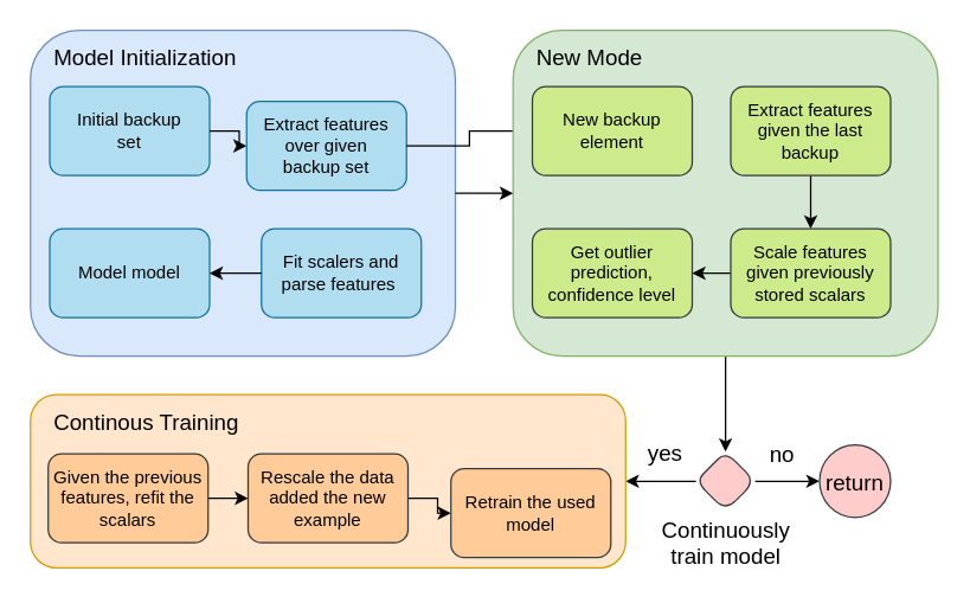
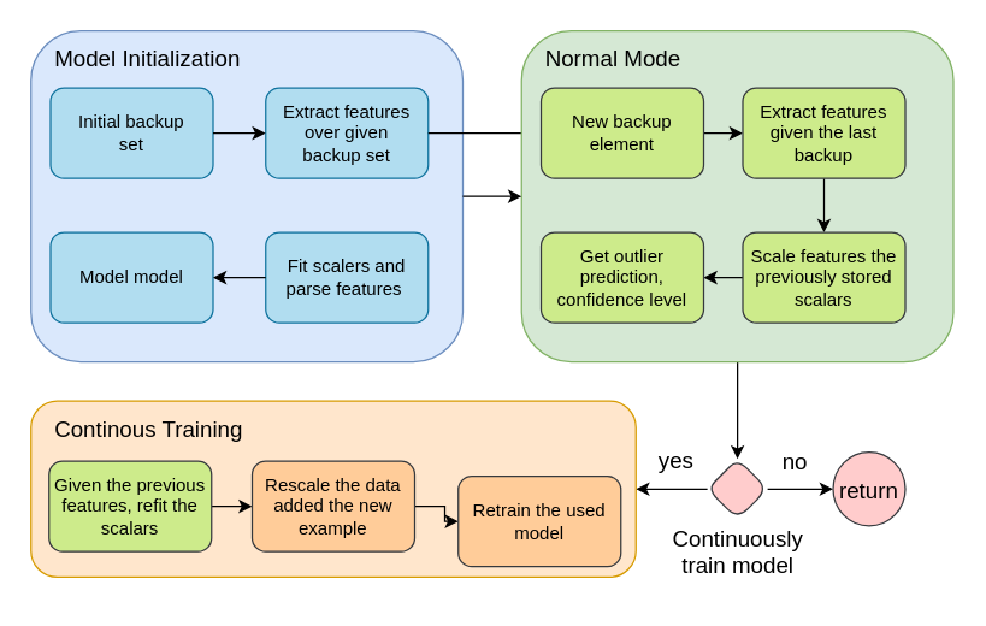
- <mxCell id="12" value="New Mode" style="rounded=1;whiteSpace=wrap;html=1;fillColor=#d5e8d4;strokeColor=#82b366;fontSize=15;align=left;verticalAlign=top;spacing=5;spacingLeft=11;" parent="1" vertex="1"><mxGeometry x="346" y="20" width="287" height="220" as="geometry" /></mxCell>
+ <mxCell id="12" value="Normal Mode" style="rounded=1;whiteSpace=wrap;html=1;fillColor=#d5e8d4;strokeColor=#82b366;fontSize=15;align=left;verticalAlign=top;spacing=5;spacingLeft=11;" parent="1" vertex="1"><mxGeometry x="346" y="20" width="287" height="220" as="geometry" /></mxCell>
+ <mxCell id="14" value="" style="edgeStyle=orthogonalEdgeStyle;rounded=0;orthogonalLoop=1;jettySize=auto;html=1;fontSize=15;" parent="1" source="15" target="17" edge="1"><mxGeometry relative="1" as="geometry" /></mxCell>
- <mxCell id="5" value="Extract features over given &lt;br&gt;backup set" style="rounded=1;whiteSpace=wrap;html=1;fillColor=#b1ddf0;strokeColor=#10739e;fontSize=12;" parent="2" vertex="1"><mxGeometry x="146" y="48" width="108" height="60" as="geometry" /></mxCell>
+ <mxCell id="5" value="Extract features over given &lt;br&gt;backup set" style="rounded=1;whiteSpace=wrap;html=1;fillColor=#b1ddf0;strokeColor=#10739e;fontSize=12;" parent="2" vertex="1"><mxGeometry x="156" y="38" width="108" height="60" as="geometry" /></mxCell>
- <mxCell id="19" value="Scale features given previously stored scalars" style="rounded=1;whiteSpace=wrap;html=1;fillColor=#cdeb8b;strokeColor=#36393d;fontSize=12;" parent="1" vertex="1"><mxGeometry x="493" y="154" width="108" height="60" as="geometry" /></mxCell>
+ <mxCell id="19" value="Scale features the previously stored scalars" style="rounded=1;whiteSpace=wrap;html=1;fillColor=#cdeb8b;strokeColor=#36393d;fontSize=12;" parent="1" vertex="1"><mxGeometry x="493" y="154" width="108" height="60" as="geometry" /></mxCell>
- <mxCell id="28" value="Given the previous features, refit the scalars" style="rounded=1;whiteSpace=wrap;html=1;fillColor=#ffcc99;strokeColor=#36393d;fontSize=12;" parent="1" vertex="1"><mxGeometry x="32" y="306" width="108" height="60" as="geometry" /></mxCell>
+ <mxCell id="28" value="Given the previous features, refit the scalars" style="rounded=1;whiteSpace=wrap;html=1;fillColor=#cdeb8b;strokeColor=#36393d;fontSize=12;" parent="1" vertex="1"><mxGeometry x="32" y="306" width="108" height="60" as="geometry" /></mxCell>
